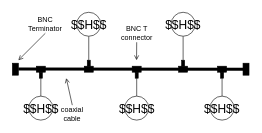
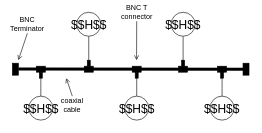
- <mxCell id="30" value="BNC Terminator" style="text;html=1;strokeColor=none;fillColor=none;align=center;verticalAlign=middle;whiteSpace=wrap;rounded=0;" vertex="1" parent="1"><mxGeometry x="50" y="25" width="50" height="30" as="geometry" /></mxCell>
+ <mxCell id="30" value="BNC Terminator" style="text;html=1;strokeColor=none;fillColor=none;align=center;verticalAlign=middle;whiteSpace=wrap;rounded=0;" vertex="1" parent="1"><mxGeometry x="20" y="25" width="50" height="30" as="geometry" /></mxCell>
- <mxCell id="28" value="BNC T connector" style="text;html=1;strokeColor=none;fillColor=none;align=center;verticalAlign=middle;whiteSpace=wrap;rounded=0;" vertex="1" parent="1"><mxGeometry x="202.5" y="40" width="50" height="30" as="geometry" /></mxCell>
+ <mxCell id="28" value="BNC T connector" style="text;html=1;strokeColor=none;fillColor=none;align=center;verticalAlign=middle;whiteSpace=wrap;rounded=0;" vertex="1" parent="1"><mxGeometry x="202.5" y="5" width="50" height="30" as="geometry" /></mxCell>
- <mxCell id="26" value="coaxial cable" style="text;html=1;strokeColor=none;fillColor=none;align=center;verticalAlign=middle;whiteSpace=wrap;rounded=0;" vertex="1" parent="1"><mxGeometry x="95" y="175" width="50" height="30" as="geometry" /></mxCell>
+ <mxCell id="26" value="coaxial cable" style="text;html=1;strokeColor=none;fillColor=none;align=center;verticalAlign=middle;whiteSpace=wrap;rounded=0;" vertex="1" parent="1"><mxGeometry x="95" y="160" width="50" height="30" as="geometry" /></mxCell>
